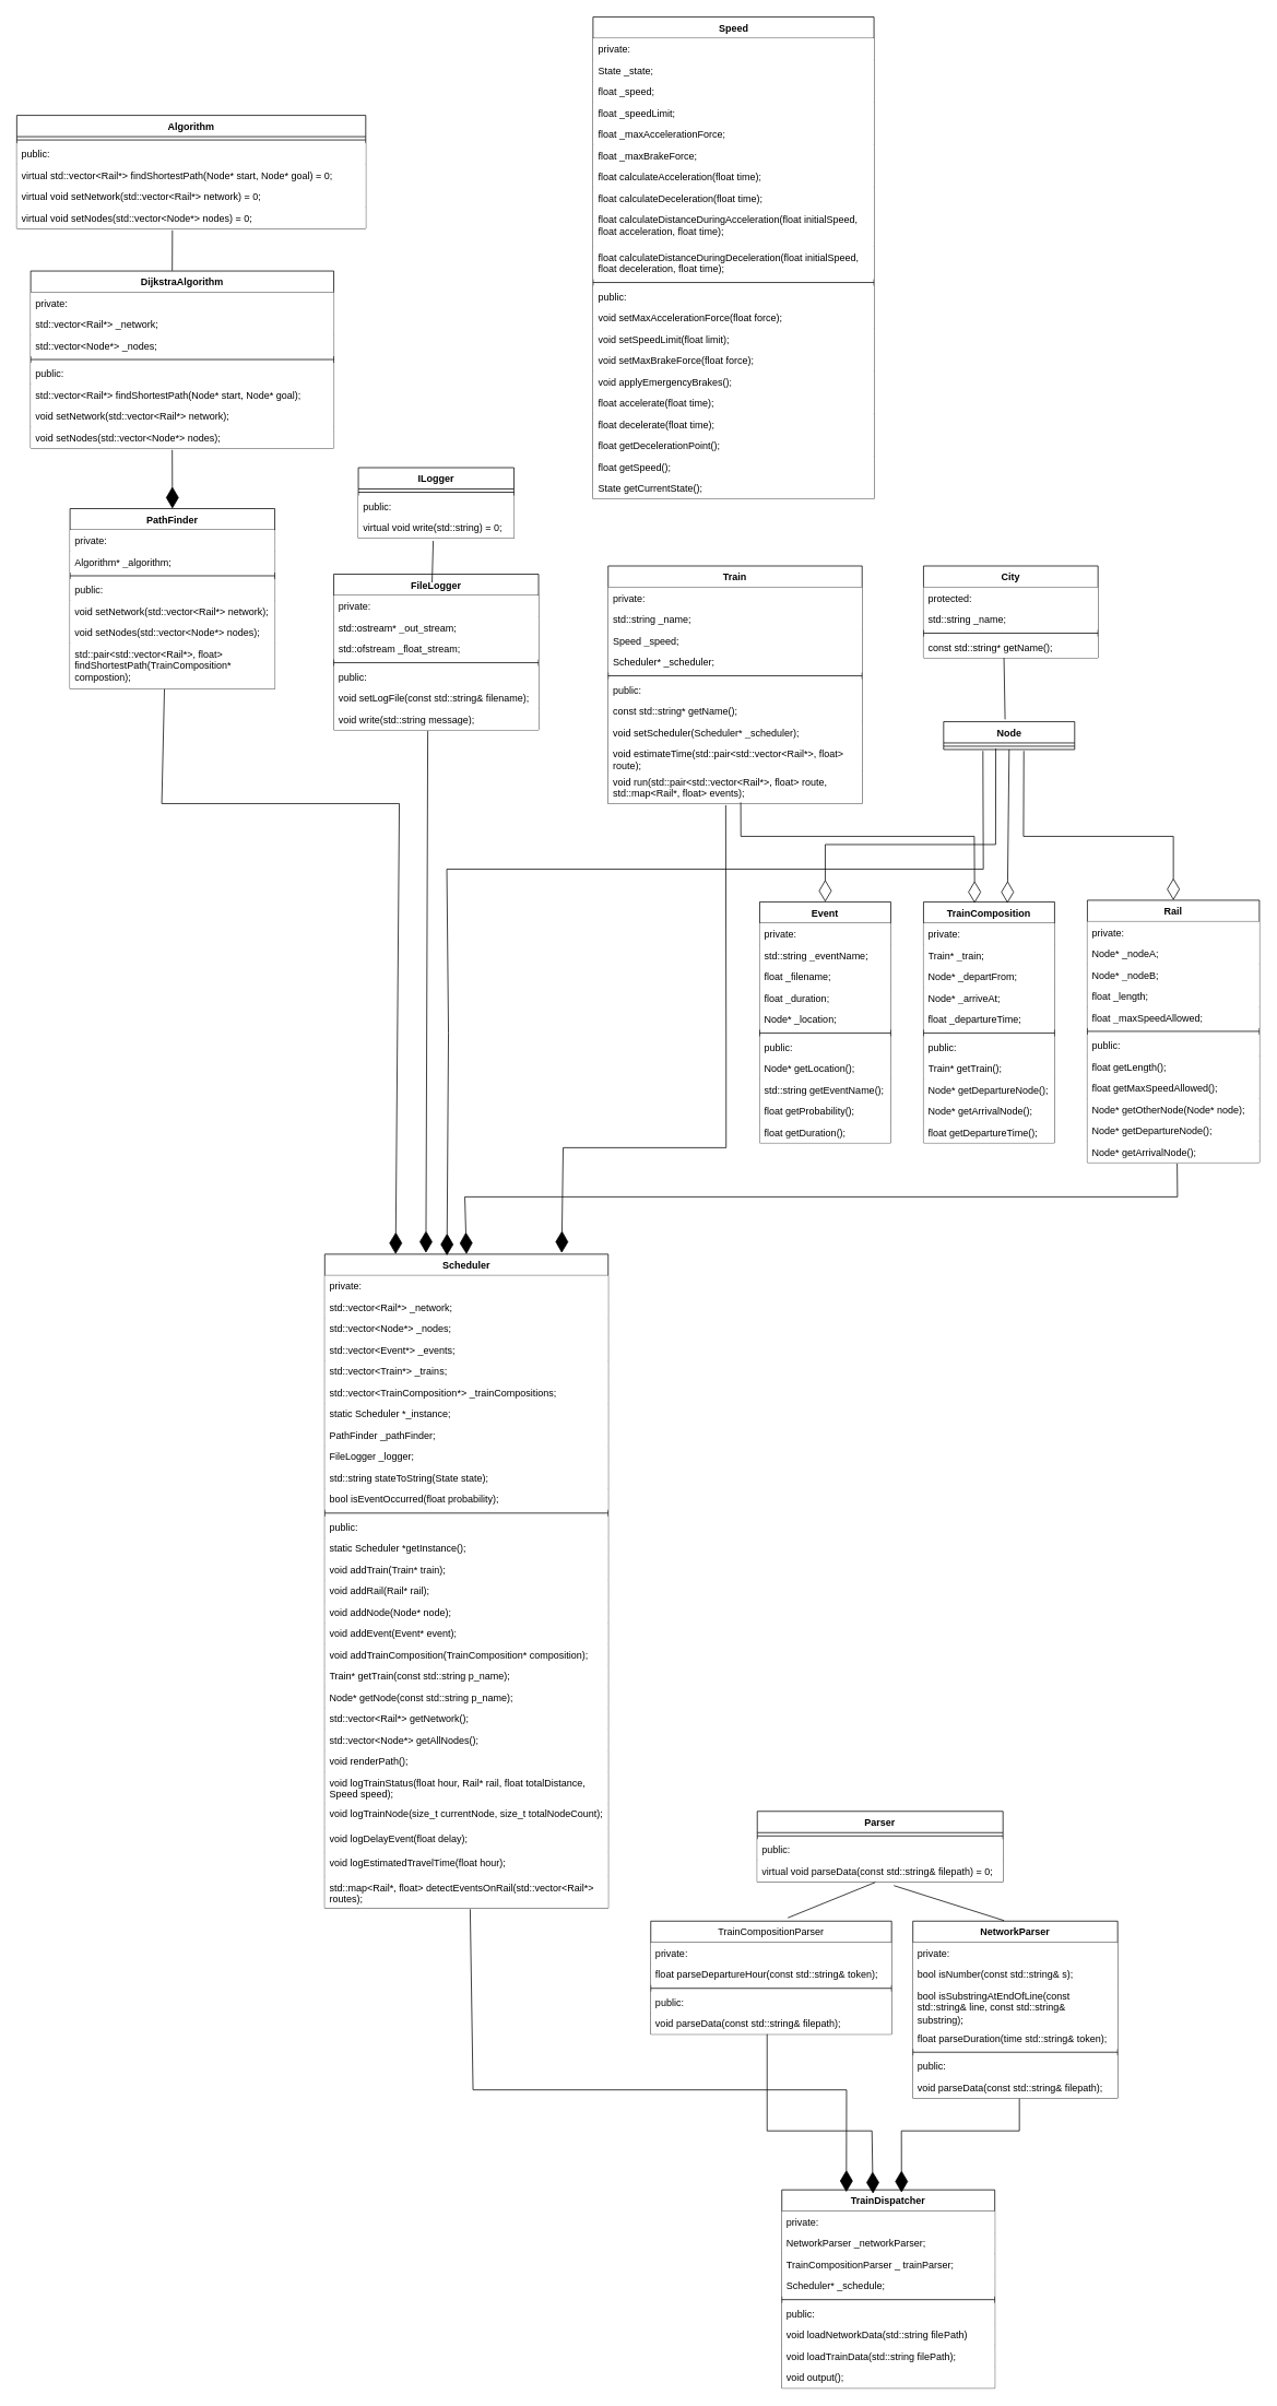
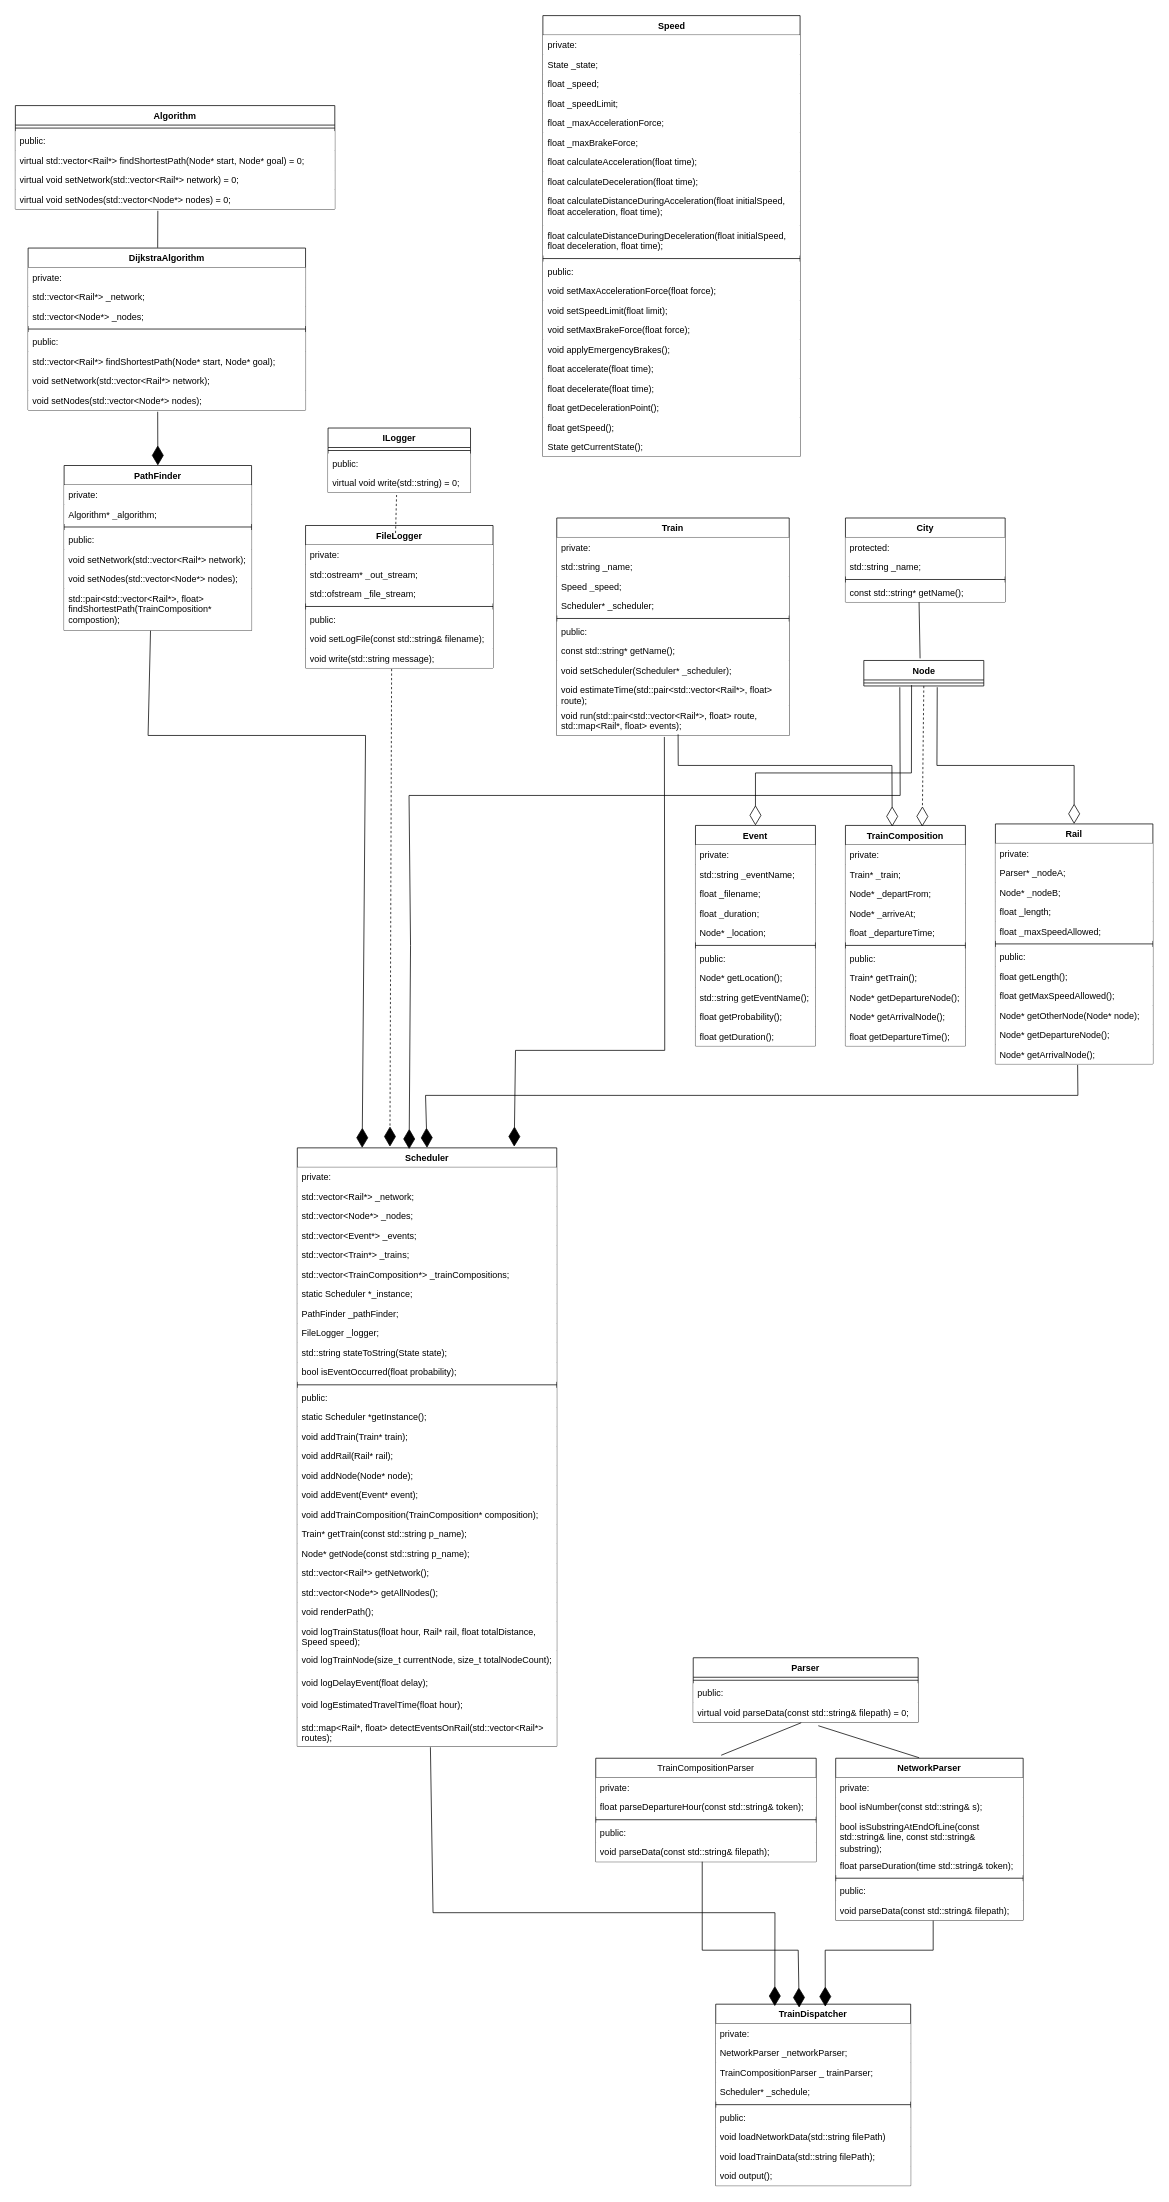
- <mxCell id="175" value="" style="endArrow=none;html=1;rounded=0;entryX=0.481;entryY=1.128;entryDx=0;entryDy=0;entryPerimeter=0;exitX=0.48;exitY=0.053;exitDx=0;exitDy=0;exitPerimeter=0;" edge="1" parent="1" source="87" target="86"><mxGeometry width="50" height="50" relative="1" as="geometry"><mxPoint x="767" y="870" as="sourcePoint" /><mxPoint x="817" y="820" as="targetPoint" /></mxGeometry></mxCell>
+ <mxCell id="175" value="" style="endArrow=none;html=1;rounded=0;entryX=0.481;entryY=1.128;entryDx=0;entryDy=0;entryPerimeter=0;exitX=0.48;exitY=0.053;exitDx=0;exitDy=0;exitPerimeter=0;dashed=1;" edge="1" parent="1" source="87" target="86"><mxGeometry width="50" height="50" relative="1" as="geometry"><mxPoint x="767" y="870" as="sourcePoint" /><mxPoint x="817" y="820" as="targetPoint" /></mxGeometry></mxCell>
- <mxCell id="90" value="std::ofstream _float_stream;&amp;nbsp;" style="text;strokeColor=none;fillColor=default;align=left;verticalAlign=top;spacingLeft=4;spacingRight=4;overflow=hidden;rotatable=0;points=[[0,0.5],[1,0.5]];portConstraint=eastwest;whiteSpace=wrap;html=1;" vertex="1" parent="87"><mxGeometry y="78" width="250" height="26" as="geometry" /></mxCell>
+ <mxCell id="90" value="std::ofstream _file_stream;&amp;nbsp;" style="text;strokeColor=none;fillColor=default;align=left;verticalAlign=top;spacingLeft=4;spacingRight=4;overflow=hidden;rotatable=0;points=[[0,0.5],[1,0.5]];portConstraint=eastwest;whiteSpace=wrap;html=1;" vertex="1" parent="87"><mxGeometry y="78" width="250" height="26" as="geometry" /></mxCell>
- <mxCell id="184" value="" style="endArrow=diamondThin;endFill=0;endSize=24;html=1;rounded=0;exitX=0.5;exitY=1;exitDx=0;exitDy=0;entryX=0.64;entryY=0.005;entryDx=0;entryDy=0;entryPerimeter=0;" edge="1" parent="1" source="153" target="95"><mxGeometry width="160" relative="1" as="geometry"><mxPoint x="747" y="910" as="sourcePoint" /><mxPoint x="907" y="910" as="targetPoint" /></mxGeometry></mxCell>
+ <mxCell id="184" value="" style="endArrow=diamondThin;endFill=0;endSize=24;html=1;rounded=0;exitX=0.5;exitY=1;exitDx=0;exitDy=0;entryX=0.64;entryY=0.005;entryDx=0;entryDy=0;entryPerimeter=0;dashed=1;" edge="1" parent="1" source="153" target="95"><mxGeometry width="160" relative="1" as="geometry"><mxPoint x="747" y="910" as="sourcePoint" /><mxPoint x="907" y="910" as="targetPoint" /></mxGeometry></mxCell>
- <mxCell id="142" value="Node* _nodeA;" style="text;strokeColor=none;fillColor=default;align=left;verticalAlign=top;spacingLeft=4;spacingRight=4;overflow=hidden;rotatable=0;points=[[0,0.5],[1,0.5]];portConstraint=eastwest;whiteSpace=wrap;html=1;" vertex="1" parent="140"><mxGeometry y="52" width="210" height="26" as="geometry" /></mxCell>
+ <mxCell id="142" value="Parser* _nodeA;" style="text;strokeColor=none;fillColor=default;align=left;verticalAlign=top;spacingLeft=4;spacingRight=4;overflow=hidden;rotatable=0;points=[[0,0.5],[1,0.5]];portConstraint=eastwest;whiteSpace=wrap;html=1;" vertex="1" parent="140"><mxGeometry y="52" width="210" height="26" as="geometry" /></mxCell>
- <mxCell id="176" value="" style="endArrow=diamondThin;endFill=1;endSize=24;html=1;rounded=0;exitX=0.459;exitY=1.051;exitDx=0;exitDy=0;exitPerimeter=0;entryX=0.357;entryY=-0.002;entryDx=0;entryDy=0;entryPerimeter=0;" edge="1" parent="1" source="94" target="53"><mxGeometry width="160" relative="1" as="geometry"><mxPoint x="717" y="850" as="sourcePoint" /><mxPoint x="877" y="850" as="targetPoint" /></mxGeometry></mxCell>
+ <mxCell id="176" value="" style="endArrow=diamondThin;endFill=1;endSize=24;html=1;rounded=0;exitX=0.459;exitY=1.051;exitDx=0;exitDy=0;exitPerimeter=0;entryX=0.357;entryY=-0.002;entryDx=0;entryDy=0;entryPerimeter=0;dashed=1;" edge="1" parent="1" source="94" target="53"><mxGeometry width="160" relative="1" as="geometry"><mxPoint x="717" y="850" as="sourcePoint" /><mxPoint x="877" y="850" as="targetPoint" /></mxGeometry></mxCell>
